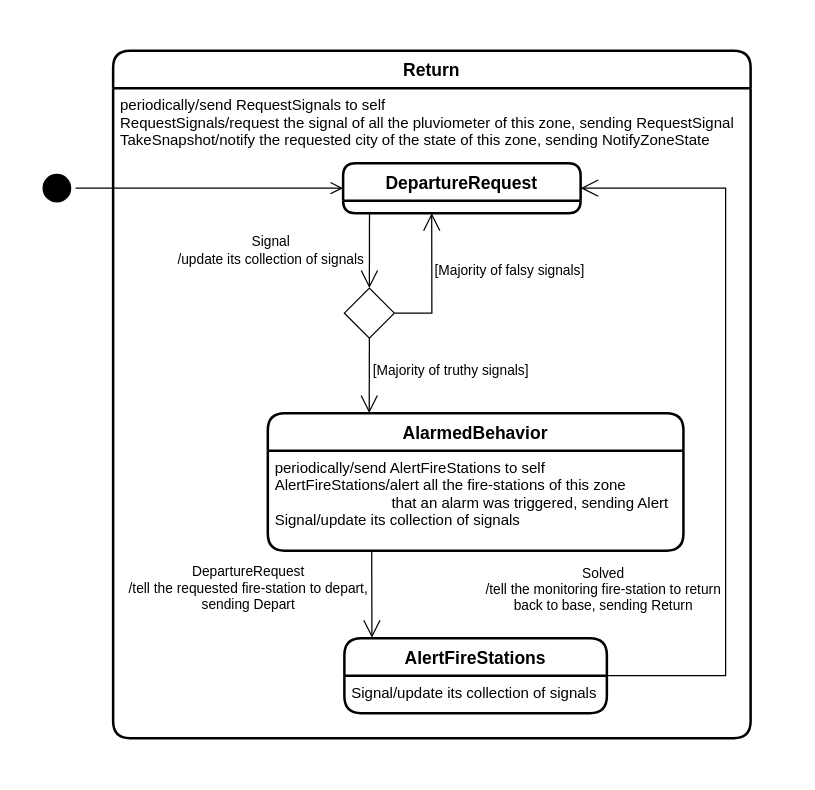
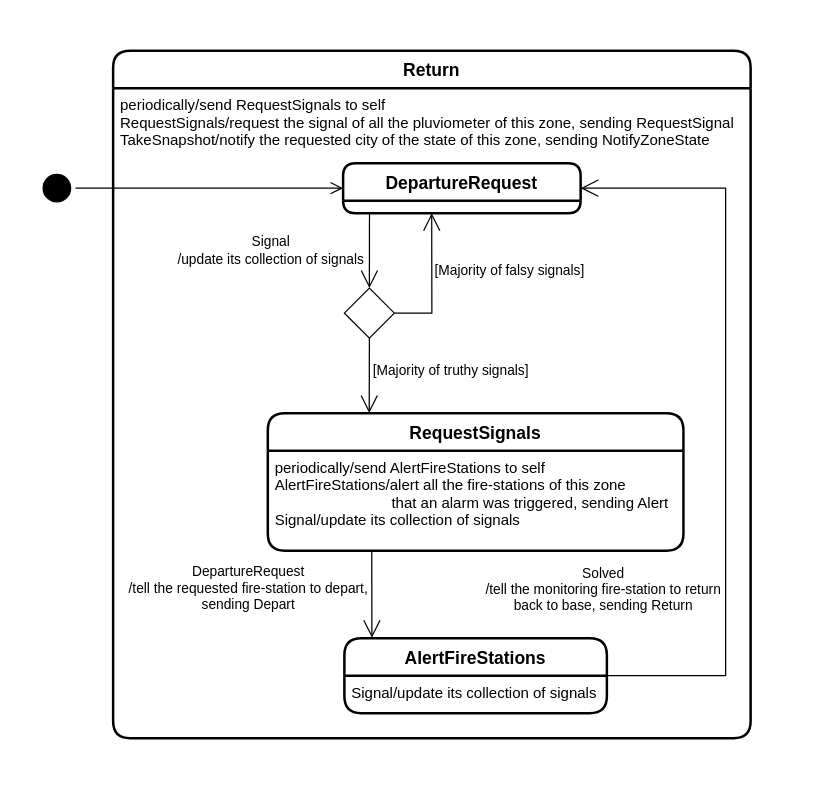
- <mxCell id="7" value="AlarmedBehavior" style="swimlane;childLayout=stackLayout;horizontal=1;startSize=30;horizontalStack=0;rounded=1;fontSize=14;fontStyle=1;strokeWidth=2;resizeParent=0;resizeLast=1;shadow=0;dashed=0;align=center;" parent="1" vertex="1"><mxGeometry x="213.75" y="330" width="332.5" height="110" as="geometry" /></mxCell>
+ <mxCell id="7" value="RequestSignals" style="swimlane;childLayout=stackLayout;horizontal=1;startSize=30;horizontalStack=0;rounded=1;fontSize=14;fontStyle=1;strokeWidth=2;resizeParent=0;resizeLast=1;shadow=0;dashed=0;align=center;" parent="1" vertex="1"><mxGeometry x="213.75" y="330" width="332.5" height="110" as="geometry" /></mxCell>
